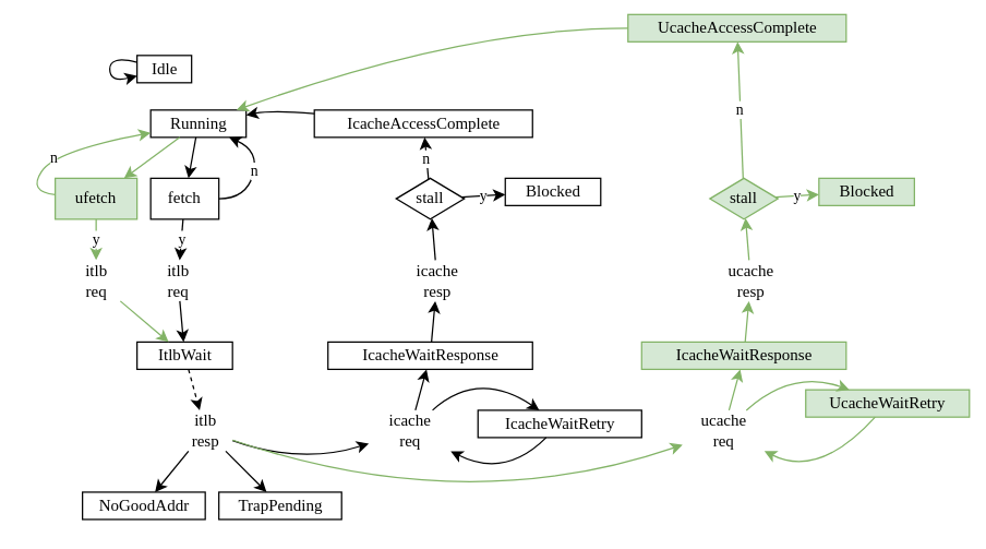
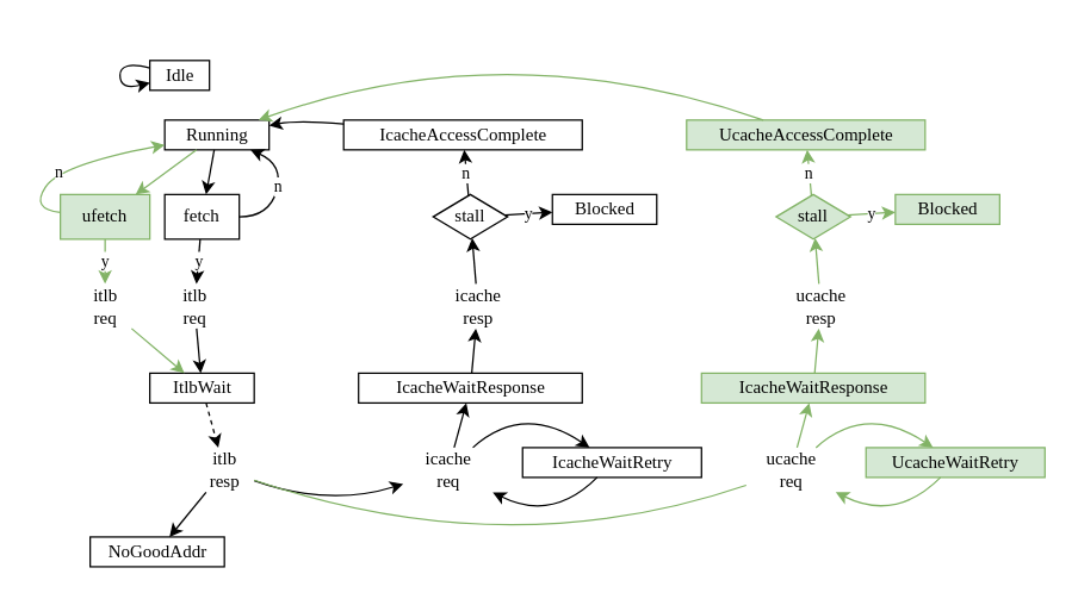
- <mxCell id="50" value="UcacheAccessComplete" style="text;html=1;align=center;verticalAlign=middle;resizable=0;points=[];autosize=1;fontFamily=mono;strokeColor=#82b366;fillColor=#d5e8d4;" parent="1" vertex="1"><mxGeometry x="460" y="10" width="160" height="20" as="geometry" /></mxCell>
+ <mxCell id="50" value="UcacheAccessComplete" style="text;html=1;align=center;verticalAlign=middle;resizable=0;points=[];autosize=1;fontFamily=mono;strokeColor=#82b366;fillColor=#d5e8d4;" parent="1" vertex="1"><mxGeometry x="460" y="80" width="160" height="20" as="geometry" /></mxCell>
- <mxCell id="53" value="UcacheWaitRetry" style="text;html=1;align=center;verticalAlign=middle;resizable=0;points=[];autosize=1;fontFamily=mono;strokeColor=#82b366;fillColor=#d5e8d4;" parent="1" vertex="1"><mxGeometry x="590.33" y="285" width="120" height="20" as="geometry" /></mxCell>
+ <mxCell id="53" value="UcacheWaitRetry" style="text;html=1;align=center;verticalAlign=middle;resizable=0;points=[];autosize=1;fontFamily=mono;strokeColor=#82b366;fillColor=#d5e8d4;" parent="1" vertex="1"><mxGeometry x="580.33" y="300" width="120" height="20" as="geometry" /></mxCell>
- <mxCell id="49" value="" style="endArrow=classic;html=1;fontFamily=mono;curved=1;fillColor=#d5e8d4;strokeColor=#82b366;" parent="1" source="28" target="39" edge="1"><mxGeometry width="50" height="50" relative="1" as="geometry"><mxPoint x="180" y="332.143" as="sourcePoint" /><mxPoint x="280" y="334.375" as="targetPoint" /><Array as="points"><mxPoint x="340" y="380" /></Array></mxGeometry></mxCell>
+ <mxCell id="49" value="" style="endArrow=none;html=1;fontFamily=mono;curved=1;fillColor=#d5e8d4;strokeColor=#82b366;" parent="1" source="28" target="39" edge="1"><mxGeometry width="50" height="50" relative="1" as="geometry"><mxPoint x="180" y="332.143" as="sourcePoint" /><mxPoint x="280" y="334.375" as="targetPoint" /><Array as="points"><mxPoint x="340" y="380" /></Array></mxGeometry></mxCell>
- <mxCell id="13" value="" style="endArrow=classic;html=1;rounded=0;fontFamily=mono;" parent="1" source="28" target="8" edge="1"><mxGeometry width="50" height="50" relative="1" as="geometry"><mxPoint x="151.471" y="320" as="sourcePoint" /><mxPoint x="139.615" y="370" as="targetPoint" /></mxGeometry></mxCell>
- <mxCell id="8" value="TrapPending" style="text;html=1;align=center;verticalAlign=middle;resizable=0;points=[];autosize=1;fontFamily=mono;strokeColor=default;fillColor=default;" parent="1" vertex="1"><mxGeometry x="160" y="360" width="90" height="20" as="geometry" /></mxCell>
